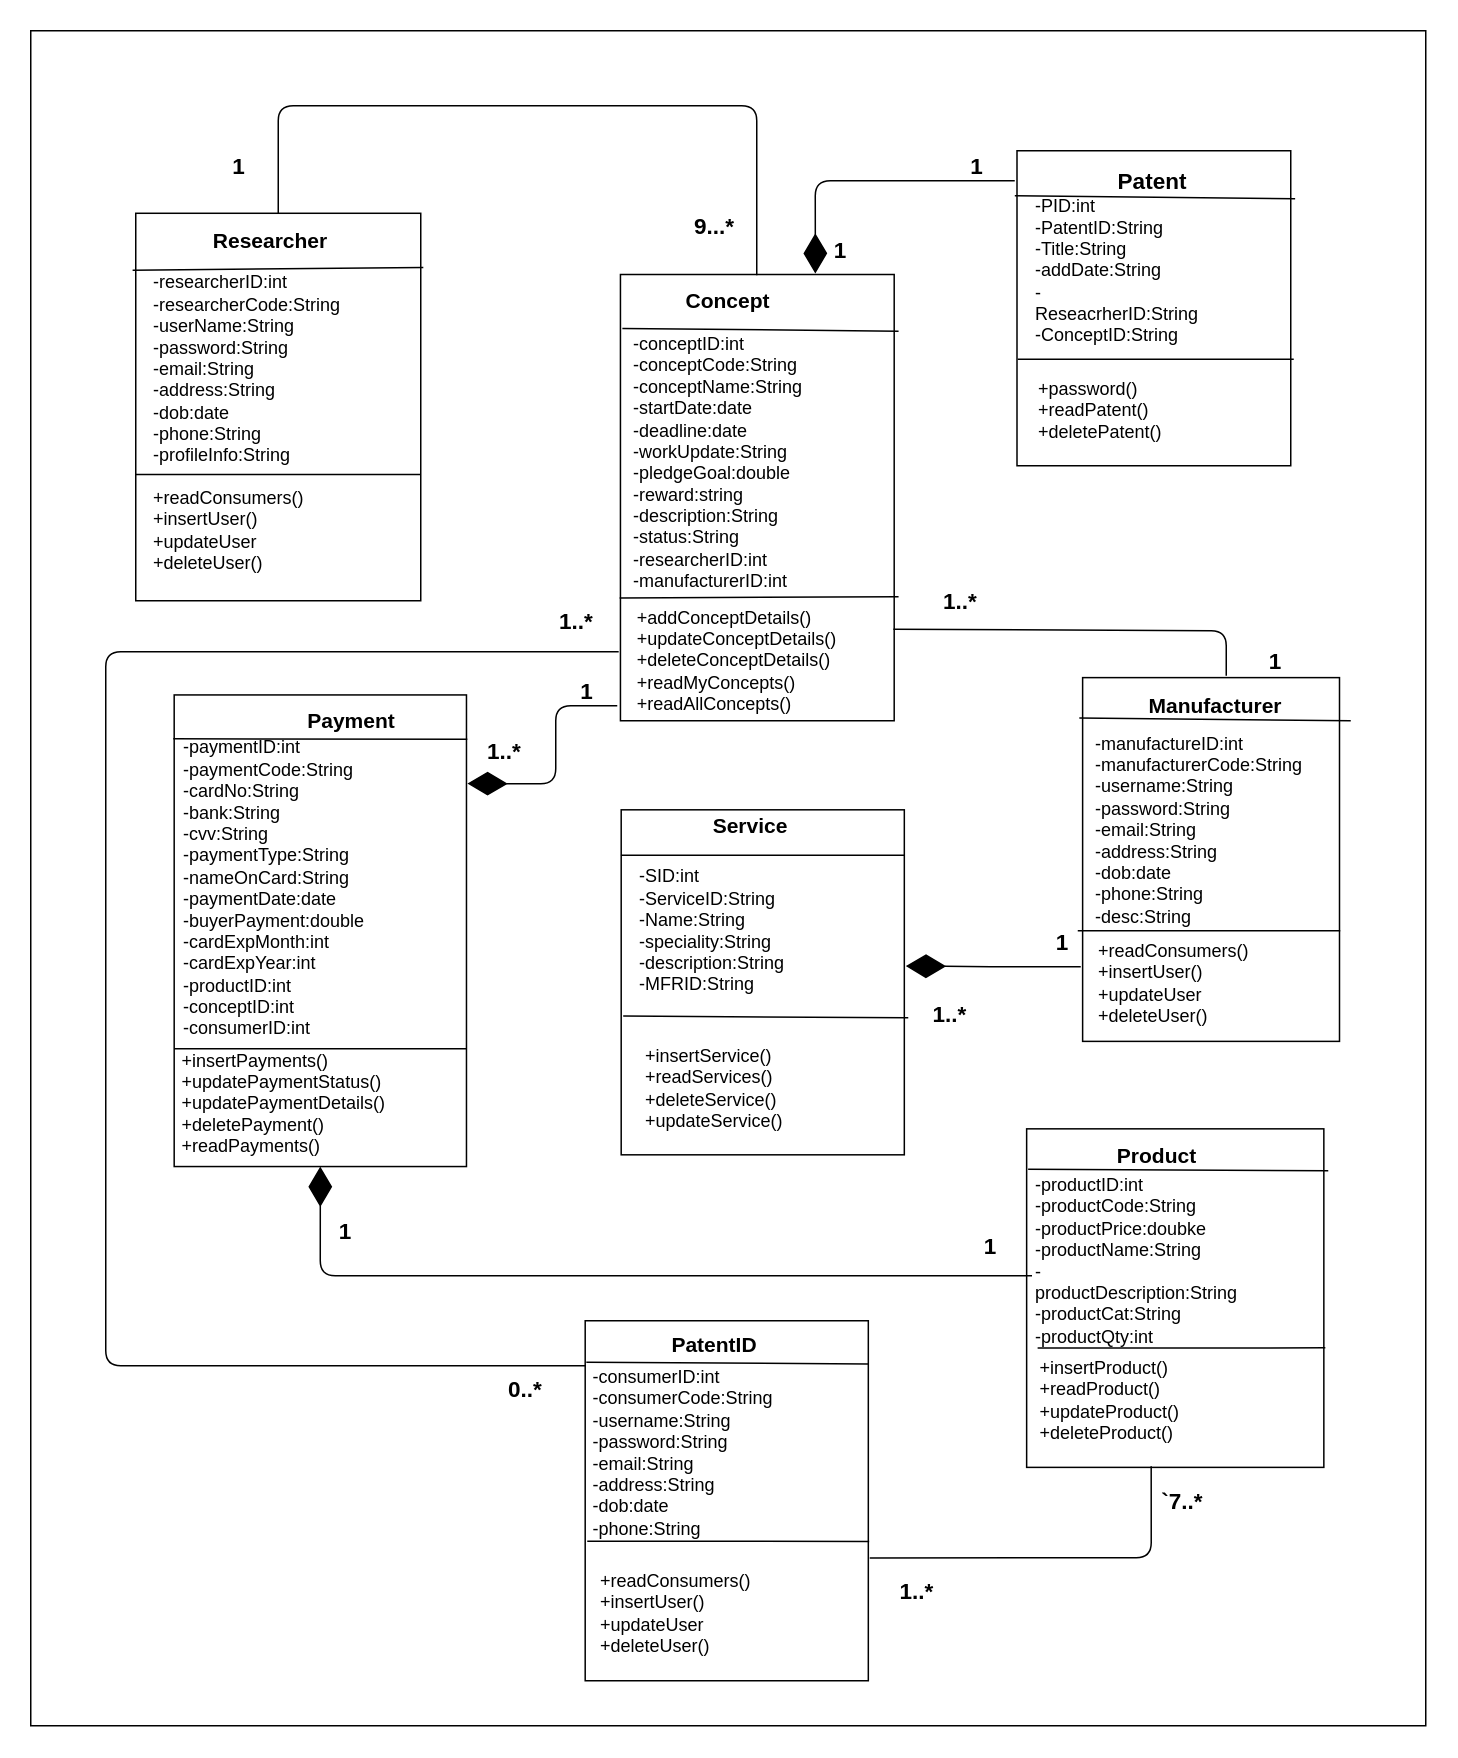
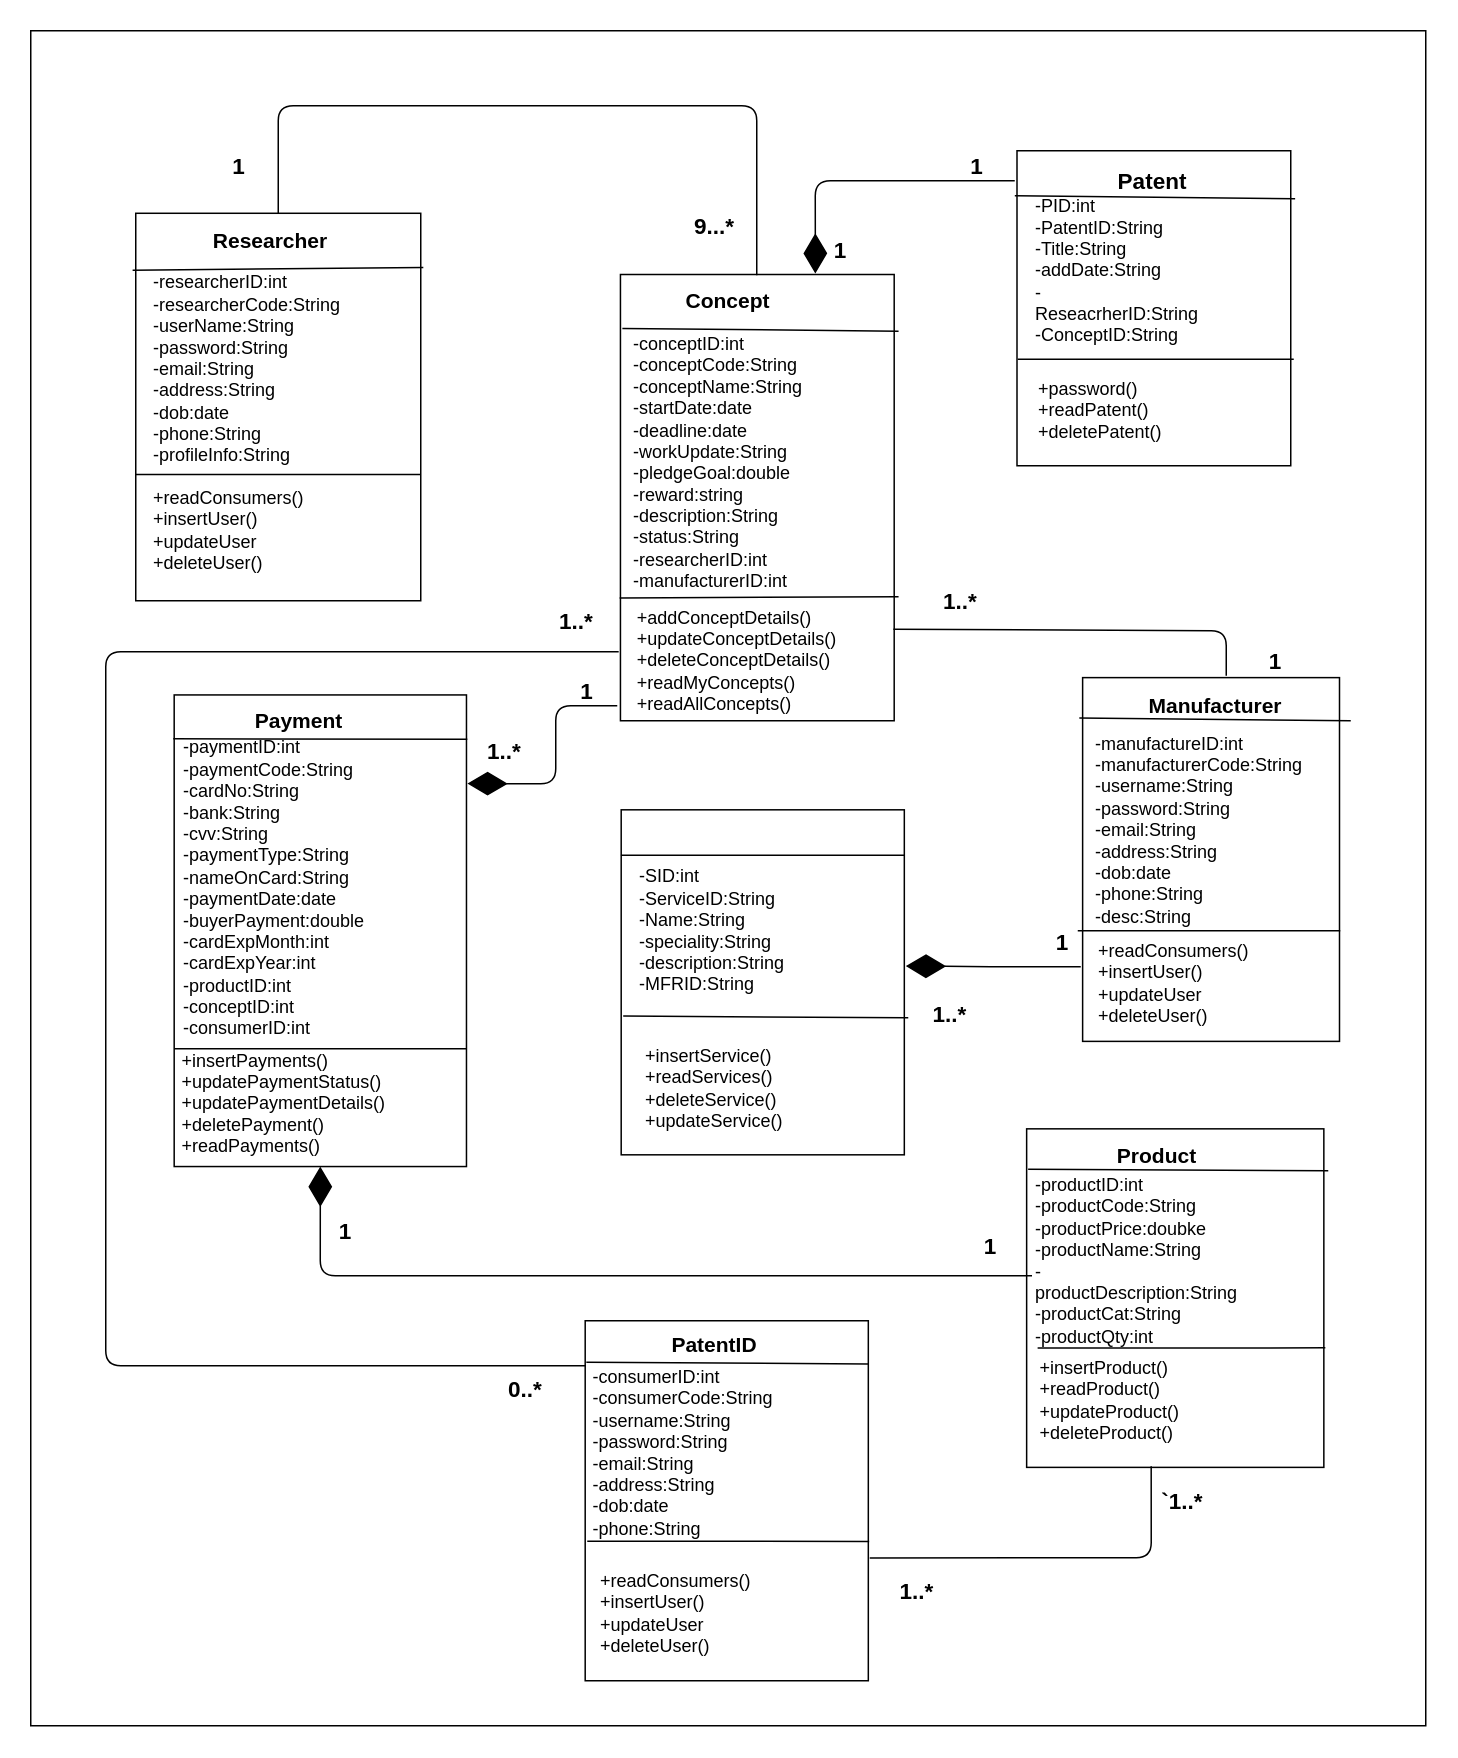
- <mxCell id="11" value="&lt;font style=&quot;font-size: 14px&quot;&gt;&lt;b&gt;Payment&lt;/b&gt;&lt;/font&gt;" style="text;html=1;strokeColor=none;fillColor=none;align=center;verticalAlign=middle;whiteSpace=wrap;rounded=0;" parent="1" vertex="1"><mxGeometry x="214" y="470" width="40" height="20" as="geometry" /></mxCell>
+ <mxCell id="11" value="&lt;font style=&quot;font-size: 14px&quot;&gt;&lt;b&gt;Payment&lt;/b&gt;&lt;/font&gt;" style="text;html=1;strokeColor=none;fillColor=none;align=center;verticalAlign=middle;whiteSpace=wrap;rounded=0;" parent="1" vertex="1"><mxGeometry x="179" y="470" width="40" height="20" as="geometry" /></mxCell>
- <mxCell id="35" value="&lt;font size=&quot;1&quot;&gt;&lt;b style=&quot;font-size: 14px&quot;&gt;Service&lt;/b&gt;&lt;/font&gt;" style="text;html=1;strokeColor=none;fillColor=none;align=center;verticalAlign=middle;whiteSpace=wrap;rounded=0;" parent="1" vertex="1"><mxGeometry x="480" y="540" width="40" height="20" as="geometry" /></mxCell>
- <mxCell id="54" value="&lt;font style=&quot;font-size: 15px&quot;&gt;&lt;b&gt;`7..*&lt;/b&gt;&lt;/font&gt;" style="text;html=1;strokeColor=none;fillColor=none;align=center;verticalAlign=middle;whiteSpace=wrap;rounded=0;" parent="1" vertex="1"><mxGeometry x="767.5" y="990" width="40" height="20" as="geometry" /></mxCell>
+ <mxCell id="54" value="&lt;font style=&quot;font-size: 15px&quot;&gt;&lt;b&gt;`1..*&lt;/b&gt;&lt;/font&gt;" style="text;html=1;strokeColor=none;fillColor=none;align=center;verticalAlign=middle;whiteSpace=wrap;rounded=0;" parent="1" vertex="1"><mxGeometry x="767.5" y="990" width="40" height="20" as="geometry" /></mxCell>
